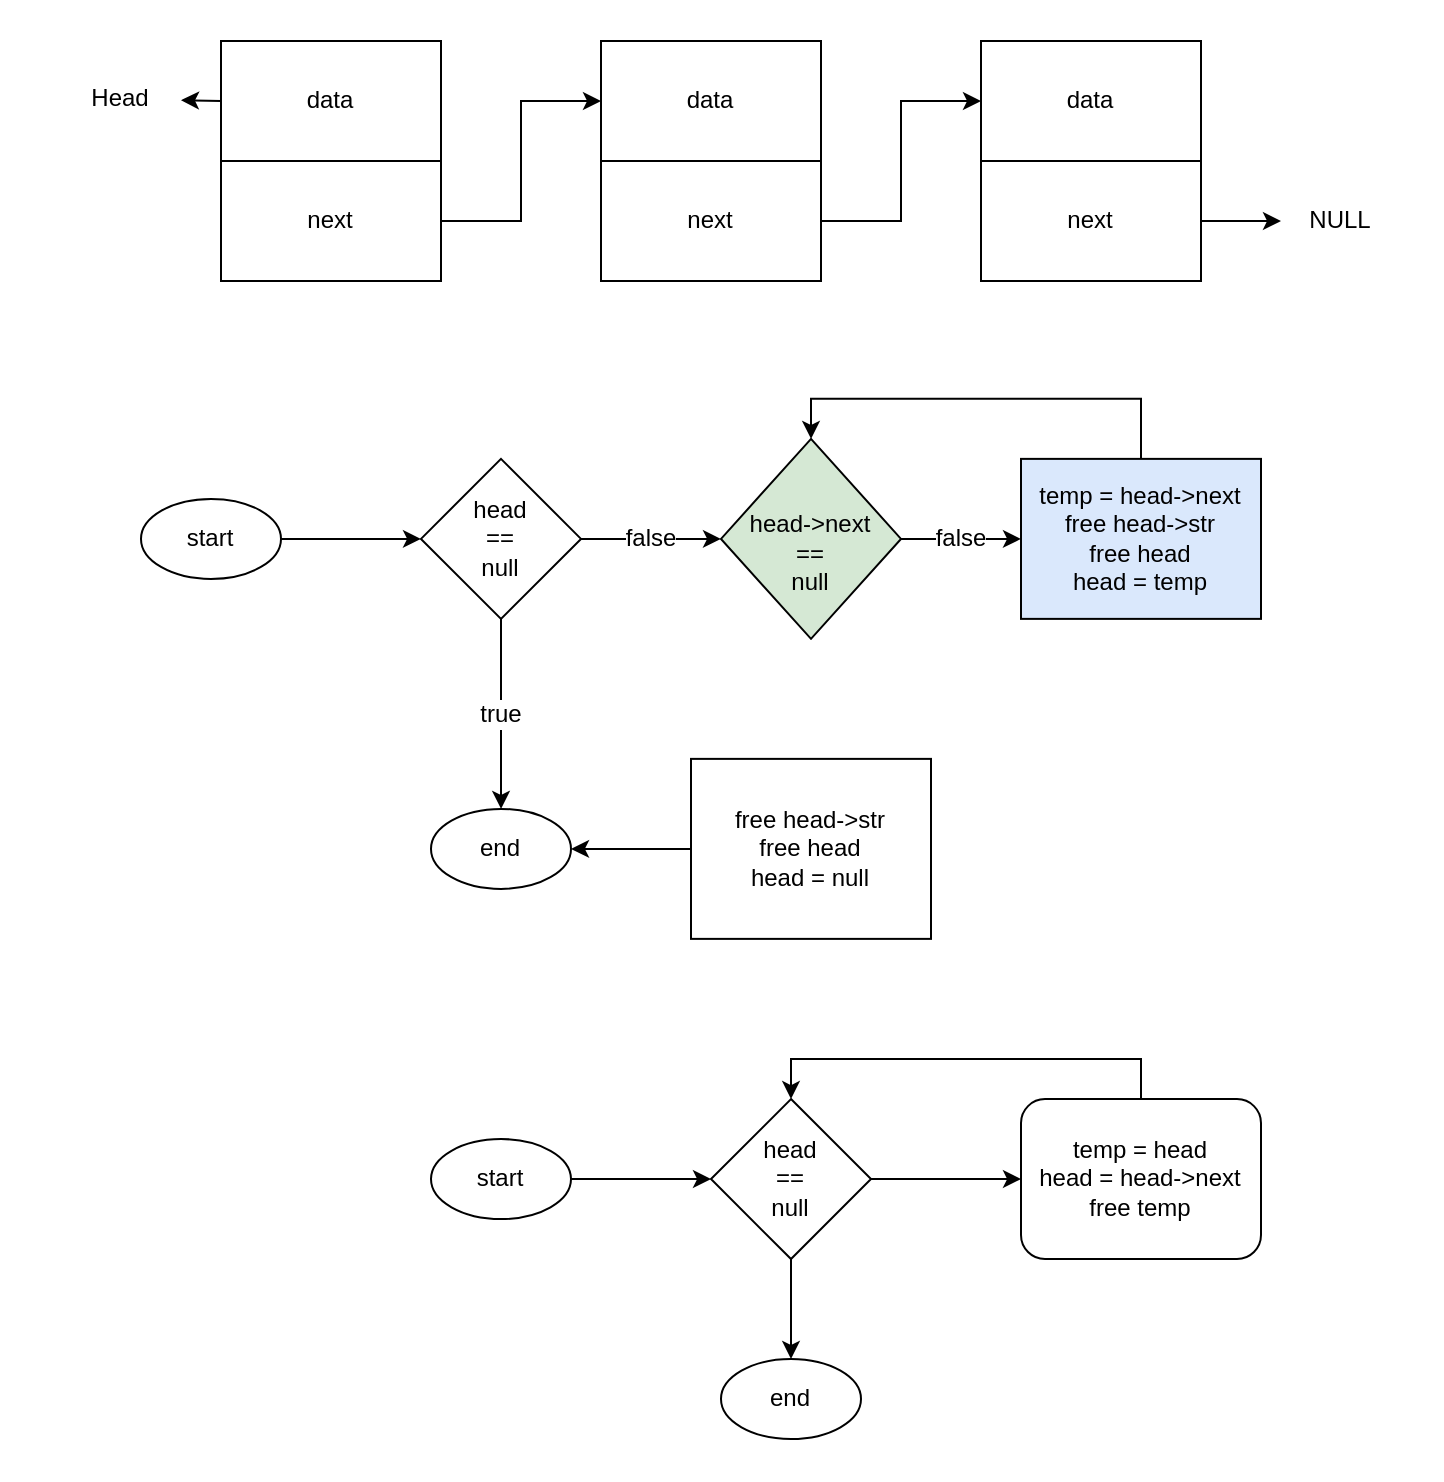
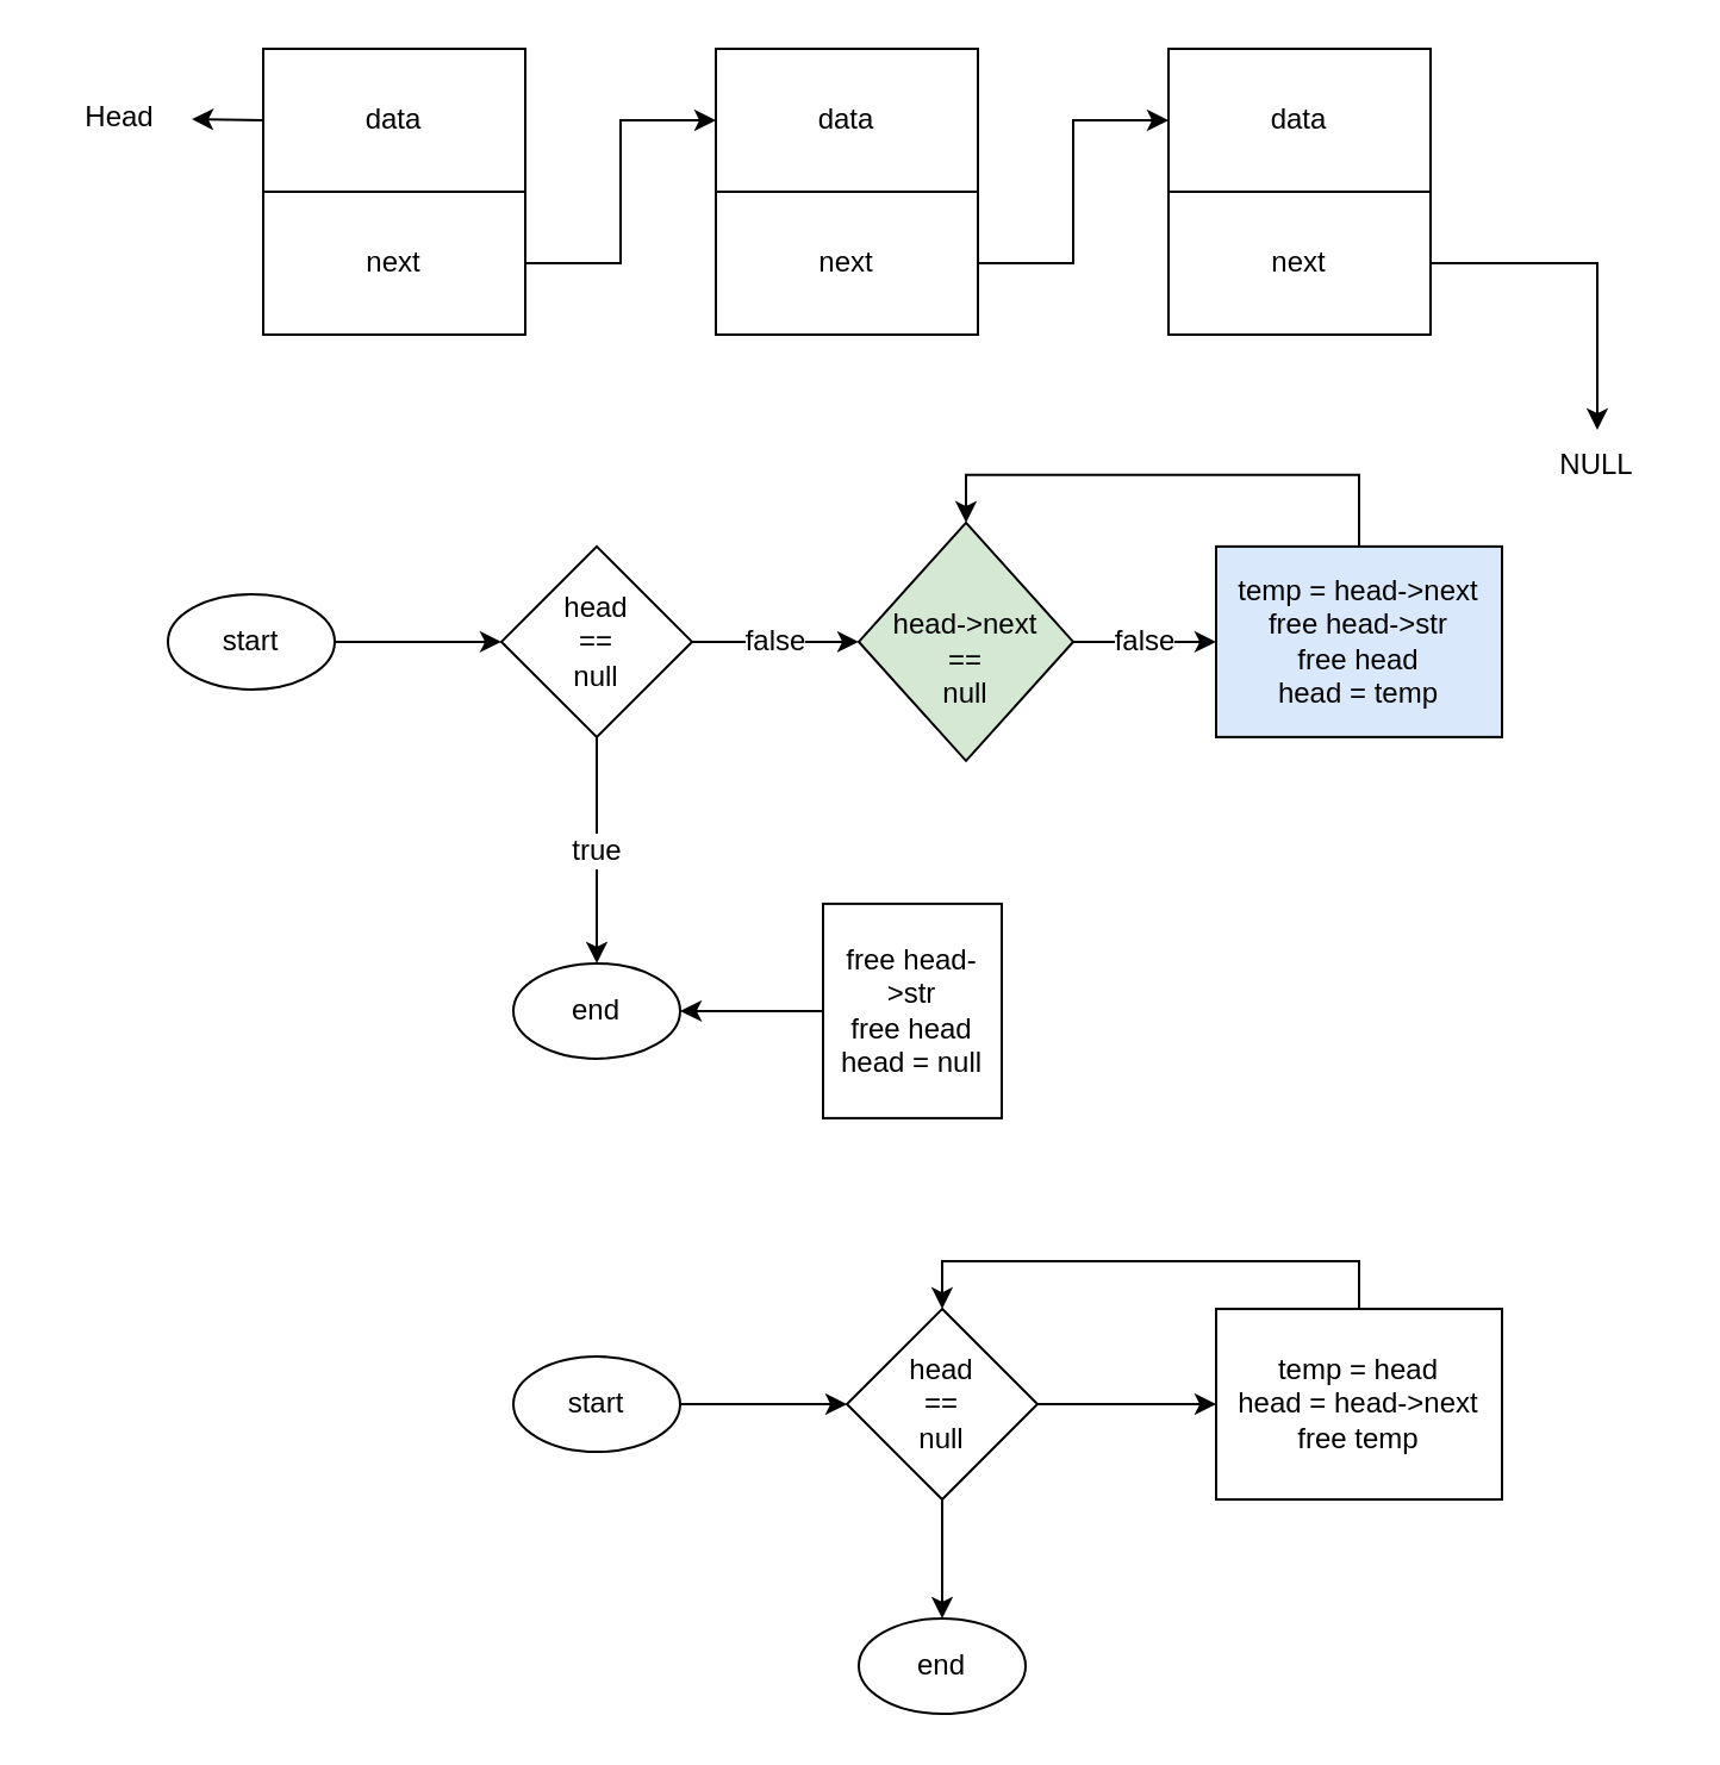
- <mxCell id="13" value="Head" style="text;html=1;strokeColor=none;fillColor=none;align=center;verticalAlign=middle;whiteSpace=wrap;rounded=0;" parent="1" vertex="1"><mxGeometry x="30" y="34" width="60" height="30" as="geometry" /></mxCell>
+ <mxCell id="13" value="Head" style="text;html=1;strokeColor=none;fillColor=none;align=center;verticalAlign=middle;whiteSpace=wrap;rounded=0;" parent="1" vertex="1"><mxGeometry x="20" y="34" width="60" height="30" as="geometry" /></mxCell>
- <mxCell id="11" value="NULL" style="text;html=1;strokeColor=none;fillColor=none;align=center;verticalAlign=middle;whiteSpace=wrap;rounded=0;" parent="1" vertex="1"><mxGeometry x="640" y="95" width="60" height="30" as="geometry" /></mxCell>
+ <mxCell id="11" value="NULL" style="text;html=1;strokeColor=none;fillColor=none;align=center;verticalAlign=middle;whiteSpace=wrap;rounded=0;" parent="1" vertex="1"><mxGeometry x="640" y="180" width="60" height="30" as="geometry" /></mxCell>
- <mxCell id="22" value="free head-&amp;gt;str&lt;br&gt;free head&lt;br&gt;head = null" style="rounded=0;whiteSpace=wrap;html=1;" parent="1" vertex="1"><mxGeometry x="345" y="378.94" width="120" height="90" as="geometry" /></mxCell>
+ <mxCell id="22" value="free head-&amp;gt;str&lt;br&gt;free head&lt;br&gt;head = null" style="rounded=0;whiteSpace=wrap;html=1;" parent="1" vertex="1"><mxGeometry x="345" y="378.94" width="75" height="90" as="geometry" /></mxCell>
- <mxCell id="32" value="temp = head&lt;br&gt;head = head-&amp;gt;next&lt;br&gt;free temp" style="whiteSpace=wrap;html=1;rounded=1;" vertex="1" parent="1"><mxGeometry x="510" y="549.04" width="120" height="80" as="geometry" /></mxCell>
+ <mxCell id="32" value="temp = head&lt;br&gt;head = head-&amp;gt;next&lt;br&gt;free temp" style="rounded=0;whiteSpace=wrap;html=1;" vertex="1" parent="1"><mxGeometry x="510" y="549.04" width="120" height="80" as="geometry" /></mxCell>
